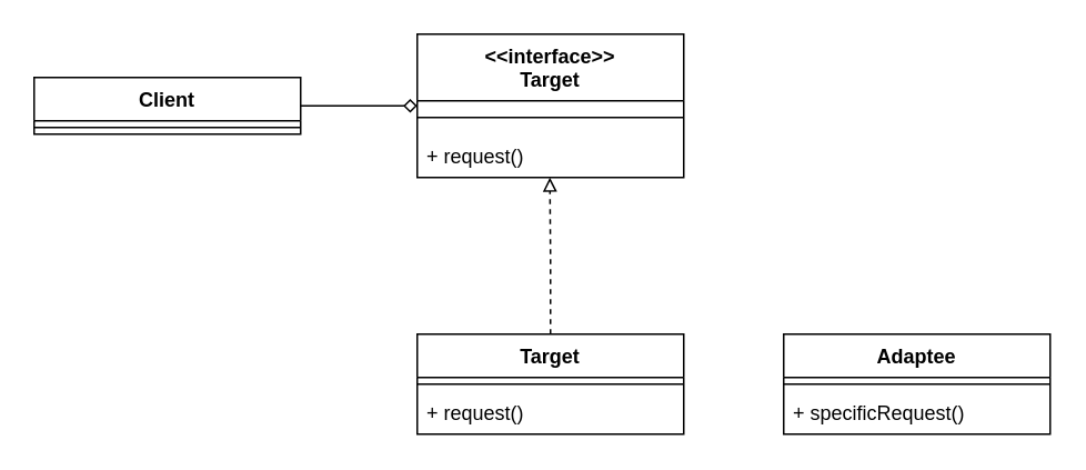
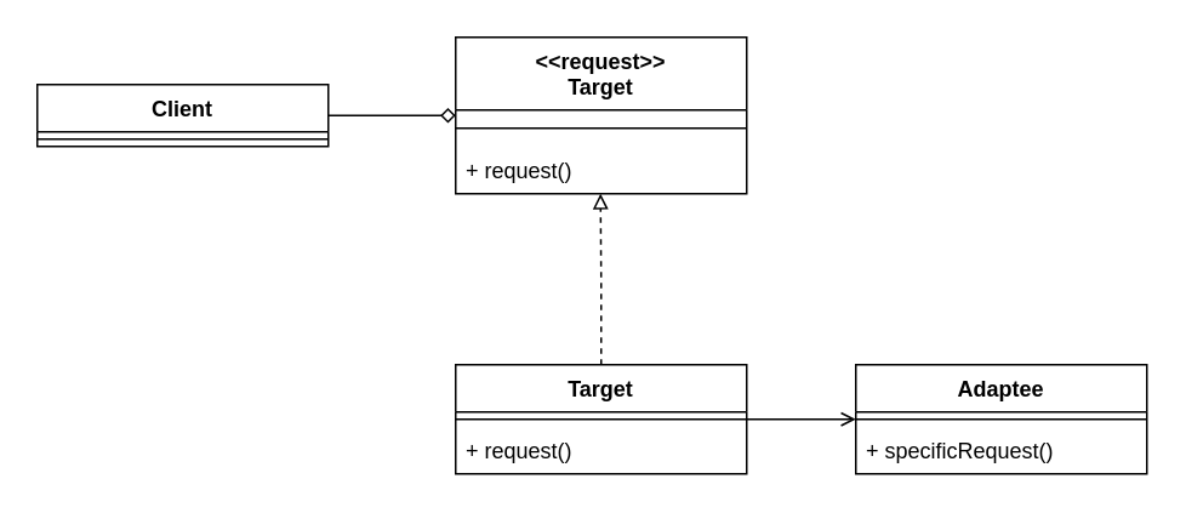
- <mxCell id="5" value="&amp;lt;&amp;lt;interface&amp;gt;&amp;gt;&lt;br&gt;Target" style="swimlane;fontStyle=1;align=center;verticalAlign=top;childLayout=stackLayout;horizontal=1;startSize=40;horizontalStack=0;resizeParent=1;resizeParentMax=0;resizeLast=0;collapsible=1;marginBottom=0;whiteSpace=wrap;html=1;" vertex="1" parent="1"><mxGeometry x="250" y="20" width="160" height="86" as="geometry" /></mxCell>
+ <mxCell id="5" value="&amp;lt;&amp;lt;request&amp;gt;&amp;gt;&lt;br&gt;Target" style="swimlane;fontStyle=1;align=center;verticalAlign=top;childLayout=stackLayout;horizontal=1;startSize=40;horizontalStack=0;resizeParent=1;resizeParentMax=0;resizeLast=0;collapsible=1;marginBottom=0;whiteSpace=wrap;html=1;" vertex="1" parent="1"><mxGeometry x="250" y="20" width="160" height="86" as="geometry" /></mxCell>
+ <mxCell id="9" value="" style="edgeStyle=orthogonalEdgeStyle;rounded=0;orthogonalLoop=1;jettySize=auto;html=1;entryX=0;entryY=0.5;entryDx=0;entryDy=0;endArrow=open;endFill=0;" edge="1" parent="1" source="10" target="13"><mxGeometry relative="1" as="geometry"><Array as="points" /></mxGeometry></mxCell>
